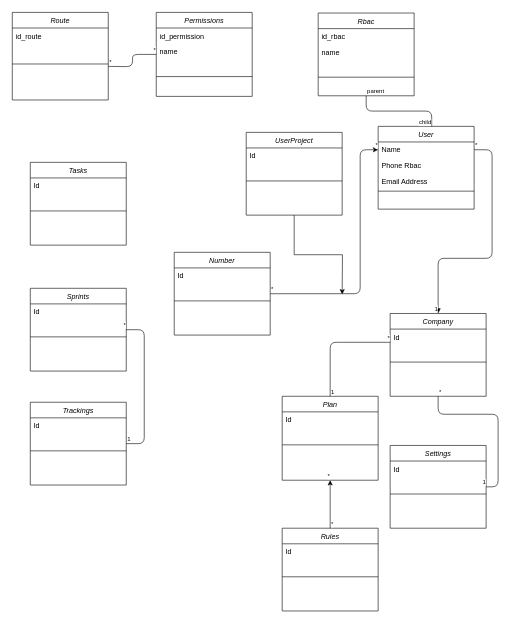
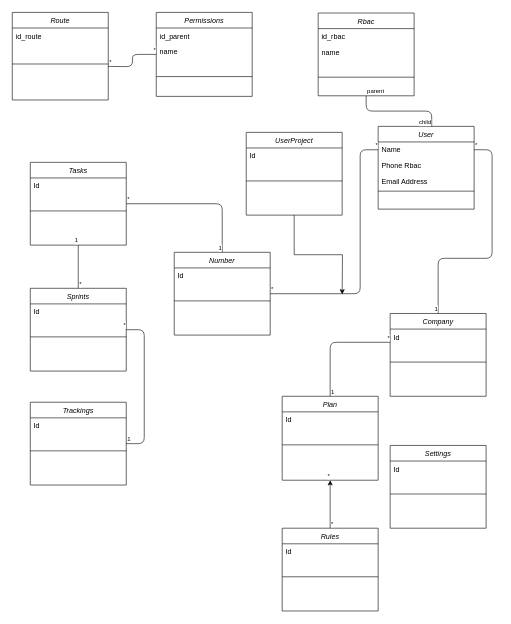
- <mxCell id="11" value="id_permission" style="text;align=left;verticalAlign=top;spacingLeft=4;spacingRight=4;overflow=hidden;rotatable=0;points=[[0,0.5],[1,0.5]];portConstraint=eastwest;rounded=0;shadow=0;html=0;" parent="10" vertex="1"><mxGeometry y="26" width="160" height="26" as="geometry" /></mxCell>
+ <mxCell id="11" value="id_parent" style="text;align=left;verticalAlign=top;spacingLeft=4;spacingRight=4;overflow=hidden;rotatable=0;points=[[0,0.5],[1,0.5]];portConstraint=eastwest;rounded=0;shadow=0;html=0;" parent="10" vertex="1"><mxGeometry y="26" width="160" height="26" as="geometry" /></mxCell>
- <mxCell id="45" value="" style="endArrow=classic;html=1;edgeStyle=orthogonalEdgeStyle;" parent="1" source="27" target="2" edge="1"><mxGeometry relative="1" as="geometry"><mxPoint x="600" y="350" as="sourcePoint" /><mxPoint x="760" y="350" as="targetPoint" /><Array as="points"><mxPoint x="600" y="249" /></Array></mxGeometry></mxCell>
+ <mxCell id="45" value="" style="endArrow=none;html=1;edgeStyle=orthogonalEdgeStyle;" parent="1" source="27" target="2" edge="1"><mxGeometry relative="1" as="geometry"><mxPoint x="600" y="350" as="sourcePoint" /><mxPoint x="760" y="350" as="targetPoint" /><Array as="points"><mxPoint x="600" y="249" /></Array></mxGeometry></mxCell>
+ <mxCell id="64" value="" style="endArrow=none;html=1;edgeStyle=orthogonalEdgeStyle;" parent="1" source="36" target="27" edge="1"><mxGeometry relative="1" as="geometry"><mxPoint x="390" y="380" as="sourcePoint" /><mxPoint x="550" y="380" as="targetPoint" /></mxGeometry></mxCell>
+ <mxCell id="65" value="*" style="resizable=0;html=1;align=left;verticalAlign=bottom;labelBackgroundColor=#ffffff;fontSize=10;" parent="64" connectable="0" vertex="1"><mxGeometry x="-1" relative="1" as="geometry" /></mxCell>
+ <mxCell id="66" value="1" style="resizable=0;html=1;align=right;verticalAlign=bottom;labelBackgroundColor=#ffffff;fontSize=10;" parent="64" connectable="0" vertex="1"><mxGeometry x="1" relative="1" as="geometry" /></mxCell>
+ <mxCell id="67" value="" style="endArrow=none;html=1;edgeStyle=orthogonalEdgeStyle;" parent="1" source="39" target="36" edge="1"><mxGeometry relative="1" as="geometry"><mxPoint x="20" y="790" as="sourcePoint" /><mxPoint x="180" y="790" as="targetPoint" /></mxGeometry></mxCell>
+ <mxCell id="68" value="*" style="resizable=0;html=1;align=left;verticalAlign=bottom;labelBackgroundColor=#ffffff;fontSize=10;" parent="67" connectable="0" vertex="1"><mxGeometry x="-1" relative="1" as="geometry" /></mxCell>
+ <mxCell id="69" value="1" style="resizable=0;html=1;align=right;verticalAlign=bottom;labelBackgroundColor=#ffffff;fontSize=10;" parent="67" connectable="0" vertex="1"><mxGeometry x="1" relative="1" as="geometry" /></mxCell>
- <mxCell id="52" value="" style="endArrow=block;html=1;edgeStyle=orthogonalEdgeStyle;entryX=0.5;entryY=0;entryDx=0;entryDy=0;" parent="1" source="2" target="24" edge="1"><mxGeometry relative="1" as="geometry"><mxPoint x="790" y="320" as="sourcePoint" /><mxPoint x="940" y="310" as="targetPoint" /><Array as="points"><mxPoint x="820" y="249" /><mxPoint x="820" y="430" /></Array></mxGeometry></mxCell>
+ <mxCell id="52" value="" style="endArrow=none;html=1;edgeStyle=orthogonalEdgeStyle;entryX=0.5;entryY=0;entryDx=0;entryDy=0;" parent="1" source="2" target="24" edge="1"><mxGeometry relative="1" as="geometry"><mxPoint x="790" y="320" as="sourcePoint" /><mxPoint x="940" y="310" as="targetPoint" /><Array as="points"><mxPoint x="820" y="249" /><mxPoint x="820" y="430" /></Array></mxGeometry></mxCell>
- <mxCell id="58" value="" style="endArrow=none;html=1;edgeStyle=orthogonalEdgeStyle;" parent="1" source="24" target="55" edge="1"><mxGeometry relative="1" as="geometry"><mxPoint x="20" y="800" as="sourcePoint" /><mxPoint x="180" y="800" as="targetPoint" /><Array as="points"><mxPoint x="730" y="690" /><mxPoint x="830" y="690" /><mxPoint x="830" y="811" /></Array></mxGeometry></mxCell>
- <mxCell id="59" value="*" style="resizable=0;html=1;align=left;verticalAlign=bottom;labelBackgroundColor=#ffffff;fontSize=10;" parent="58" connectable="0" vertex="1"><mxGeometry x="-1" relative="1" as="geometry" /></mxCell>
- <mxCell id="60" value="1" style="resizable=0;html=1;align=right;verticalAlign=bottom;labelBackgroundColor=#ffffff;fontSize=10;" parent="58" connectable="0" vertex="1"><mxGeometry x="1" relative="1" as="geometry" /></mxCell>
